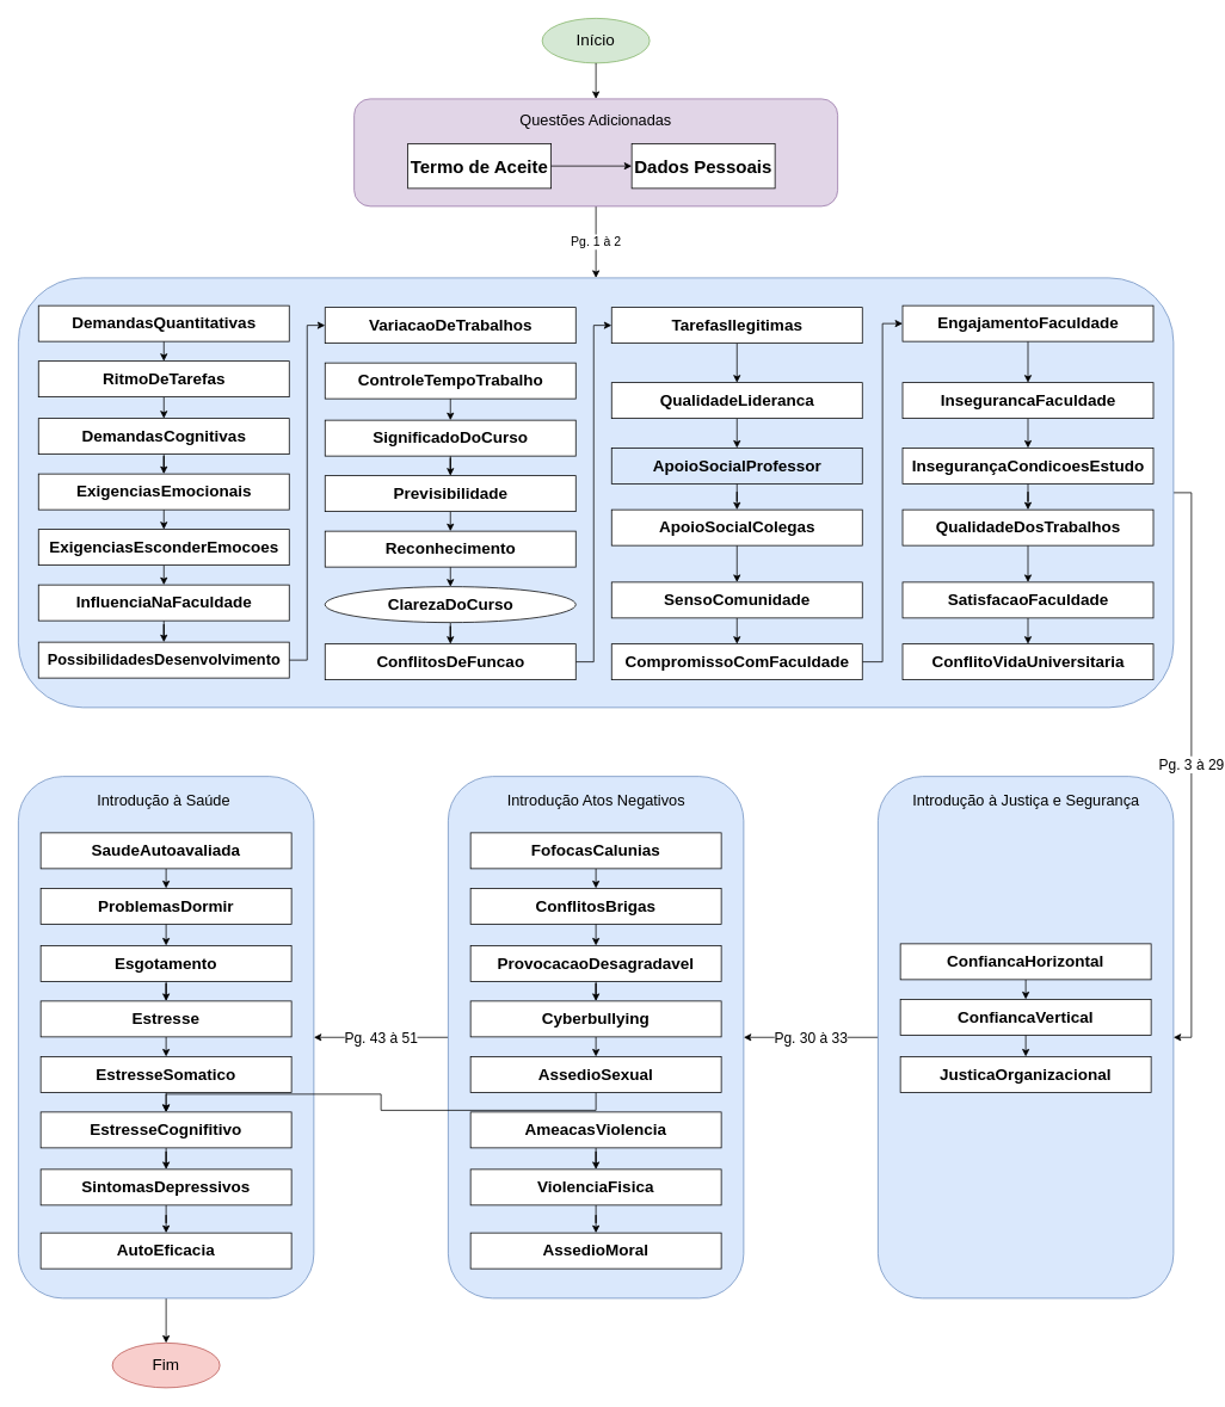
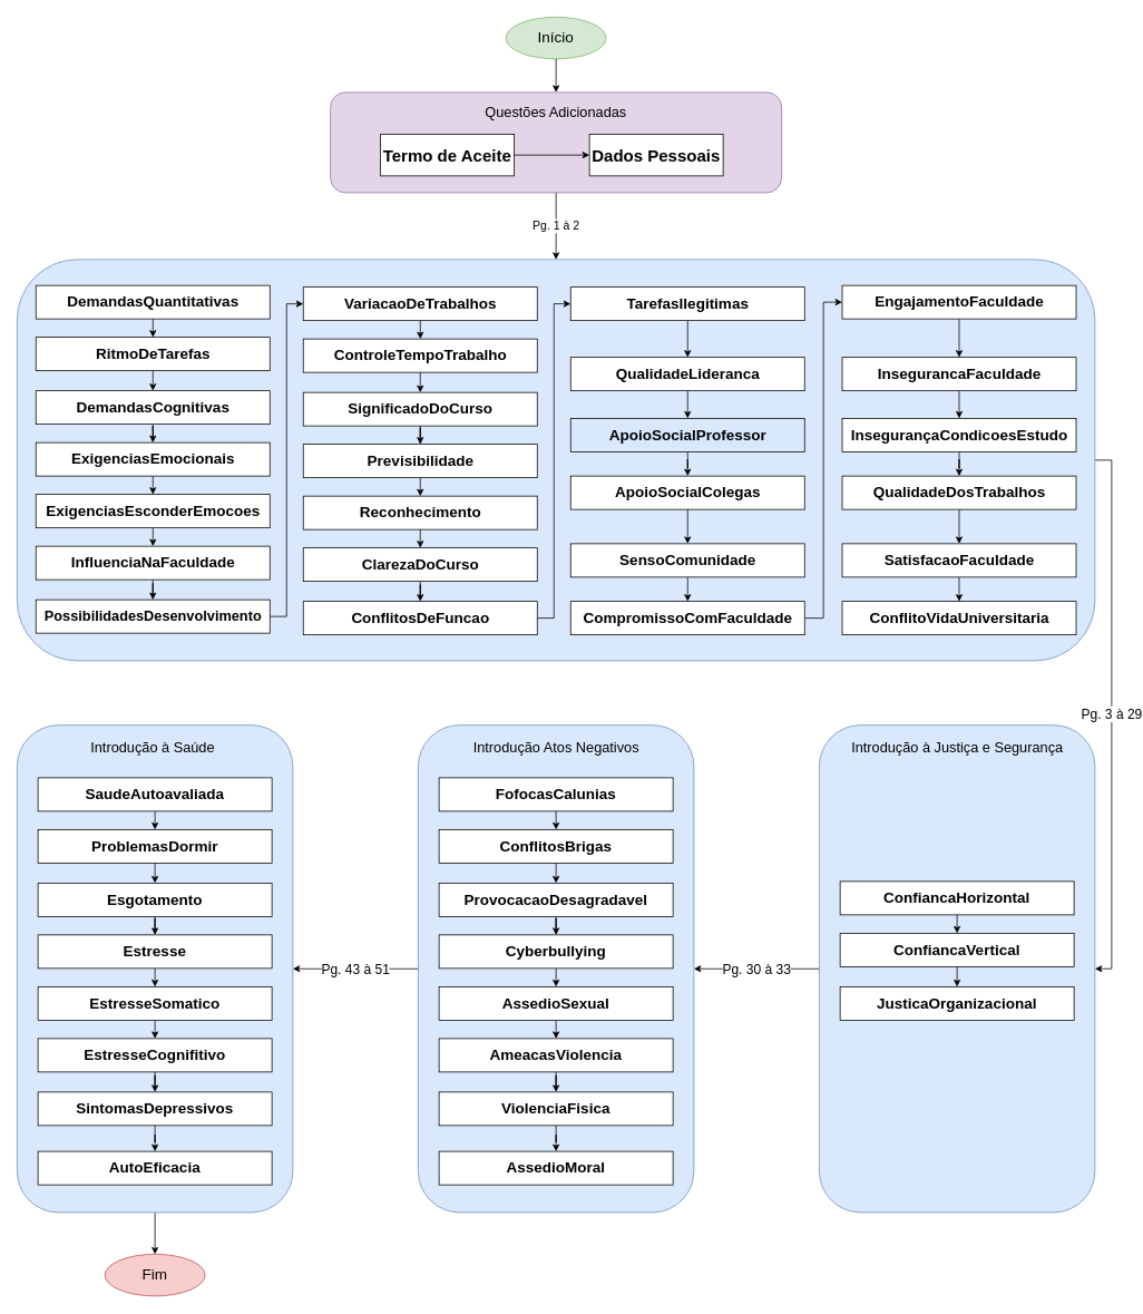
+ <mxCell id="32" style="edgeStyle=orthogonalEdgeStyle;rounded=0;orthogonalLoop=1;jettySize=auto;html=1;exitX=0.5;exitY=1;exitDx=0;exitDy=0;entryX=0.5;entryY=0;entryDx=0;entryDy=0;" edge="1" parent="1" source="33" target="35"><mxGeometry relative="1" as="geometry" /></mxCell>
- <mxCell id="43" value="&lt;b style=&quot;&quot;&gt;&lt;font style=&quot;font-size: 18px;&quot;&gt;ClarezaDoCurso&lt;/font&gt;&lt;/b&gt;" style="ellipse;whiteSpace=wrap;html=1;" vertex="1" parent="1"><mxGeometry x="362.5" y="655" width="280" height="40" as="geometry" /></mxCell>
+ <mxCell id="43" value="&lt;b style=&quot;&quot;&gt;&lt;font style=&quot;font-size: 18px;&quot;&gt;ClarezaDoCurso&lt;/font&gt;&lt;/b&gt;" style="rounded=0;whiteSpace=wrap;html=1;" vertex="1" parent="1"><mxGeometry x="362.5" y="655" width="280" height="40" as="geometry" /></mxCell>
- <mxCell id="92" style="edgeStyle=orthogonalEdgeStyle;rounded=0;orthogonalLoop=1;jettySize=auto;html=1;exitX=0.5;exitY=1;exitDx=0;exitDy=0;" edge="1" parent="1" source="93" target="80"><mxGeometry relative="1" as="geometry" /></mxCell>
+ <mxCell id="92" style="edgeStyle=orthogonalEdgeStyle;rounded=0;orthogonalLoop=1;jettySize=auto;html=1;exitX=0.5;exitY=1;exitDx=0;exitDy=0;entryX=0.5;entryY=0;entryDx=0;entryDy=0;" edge="1" parent="1" source="93" target="95"><mxGeometry relative="1" as="geometry" /></mxCell>
